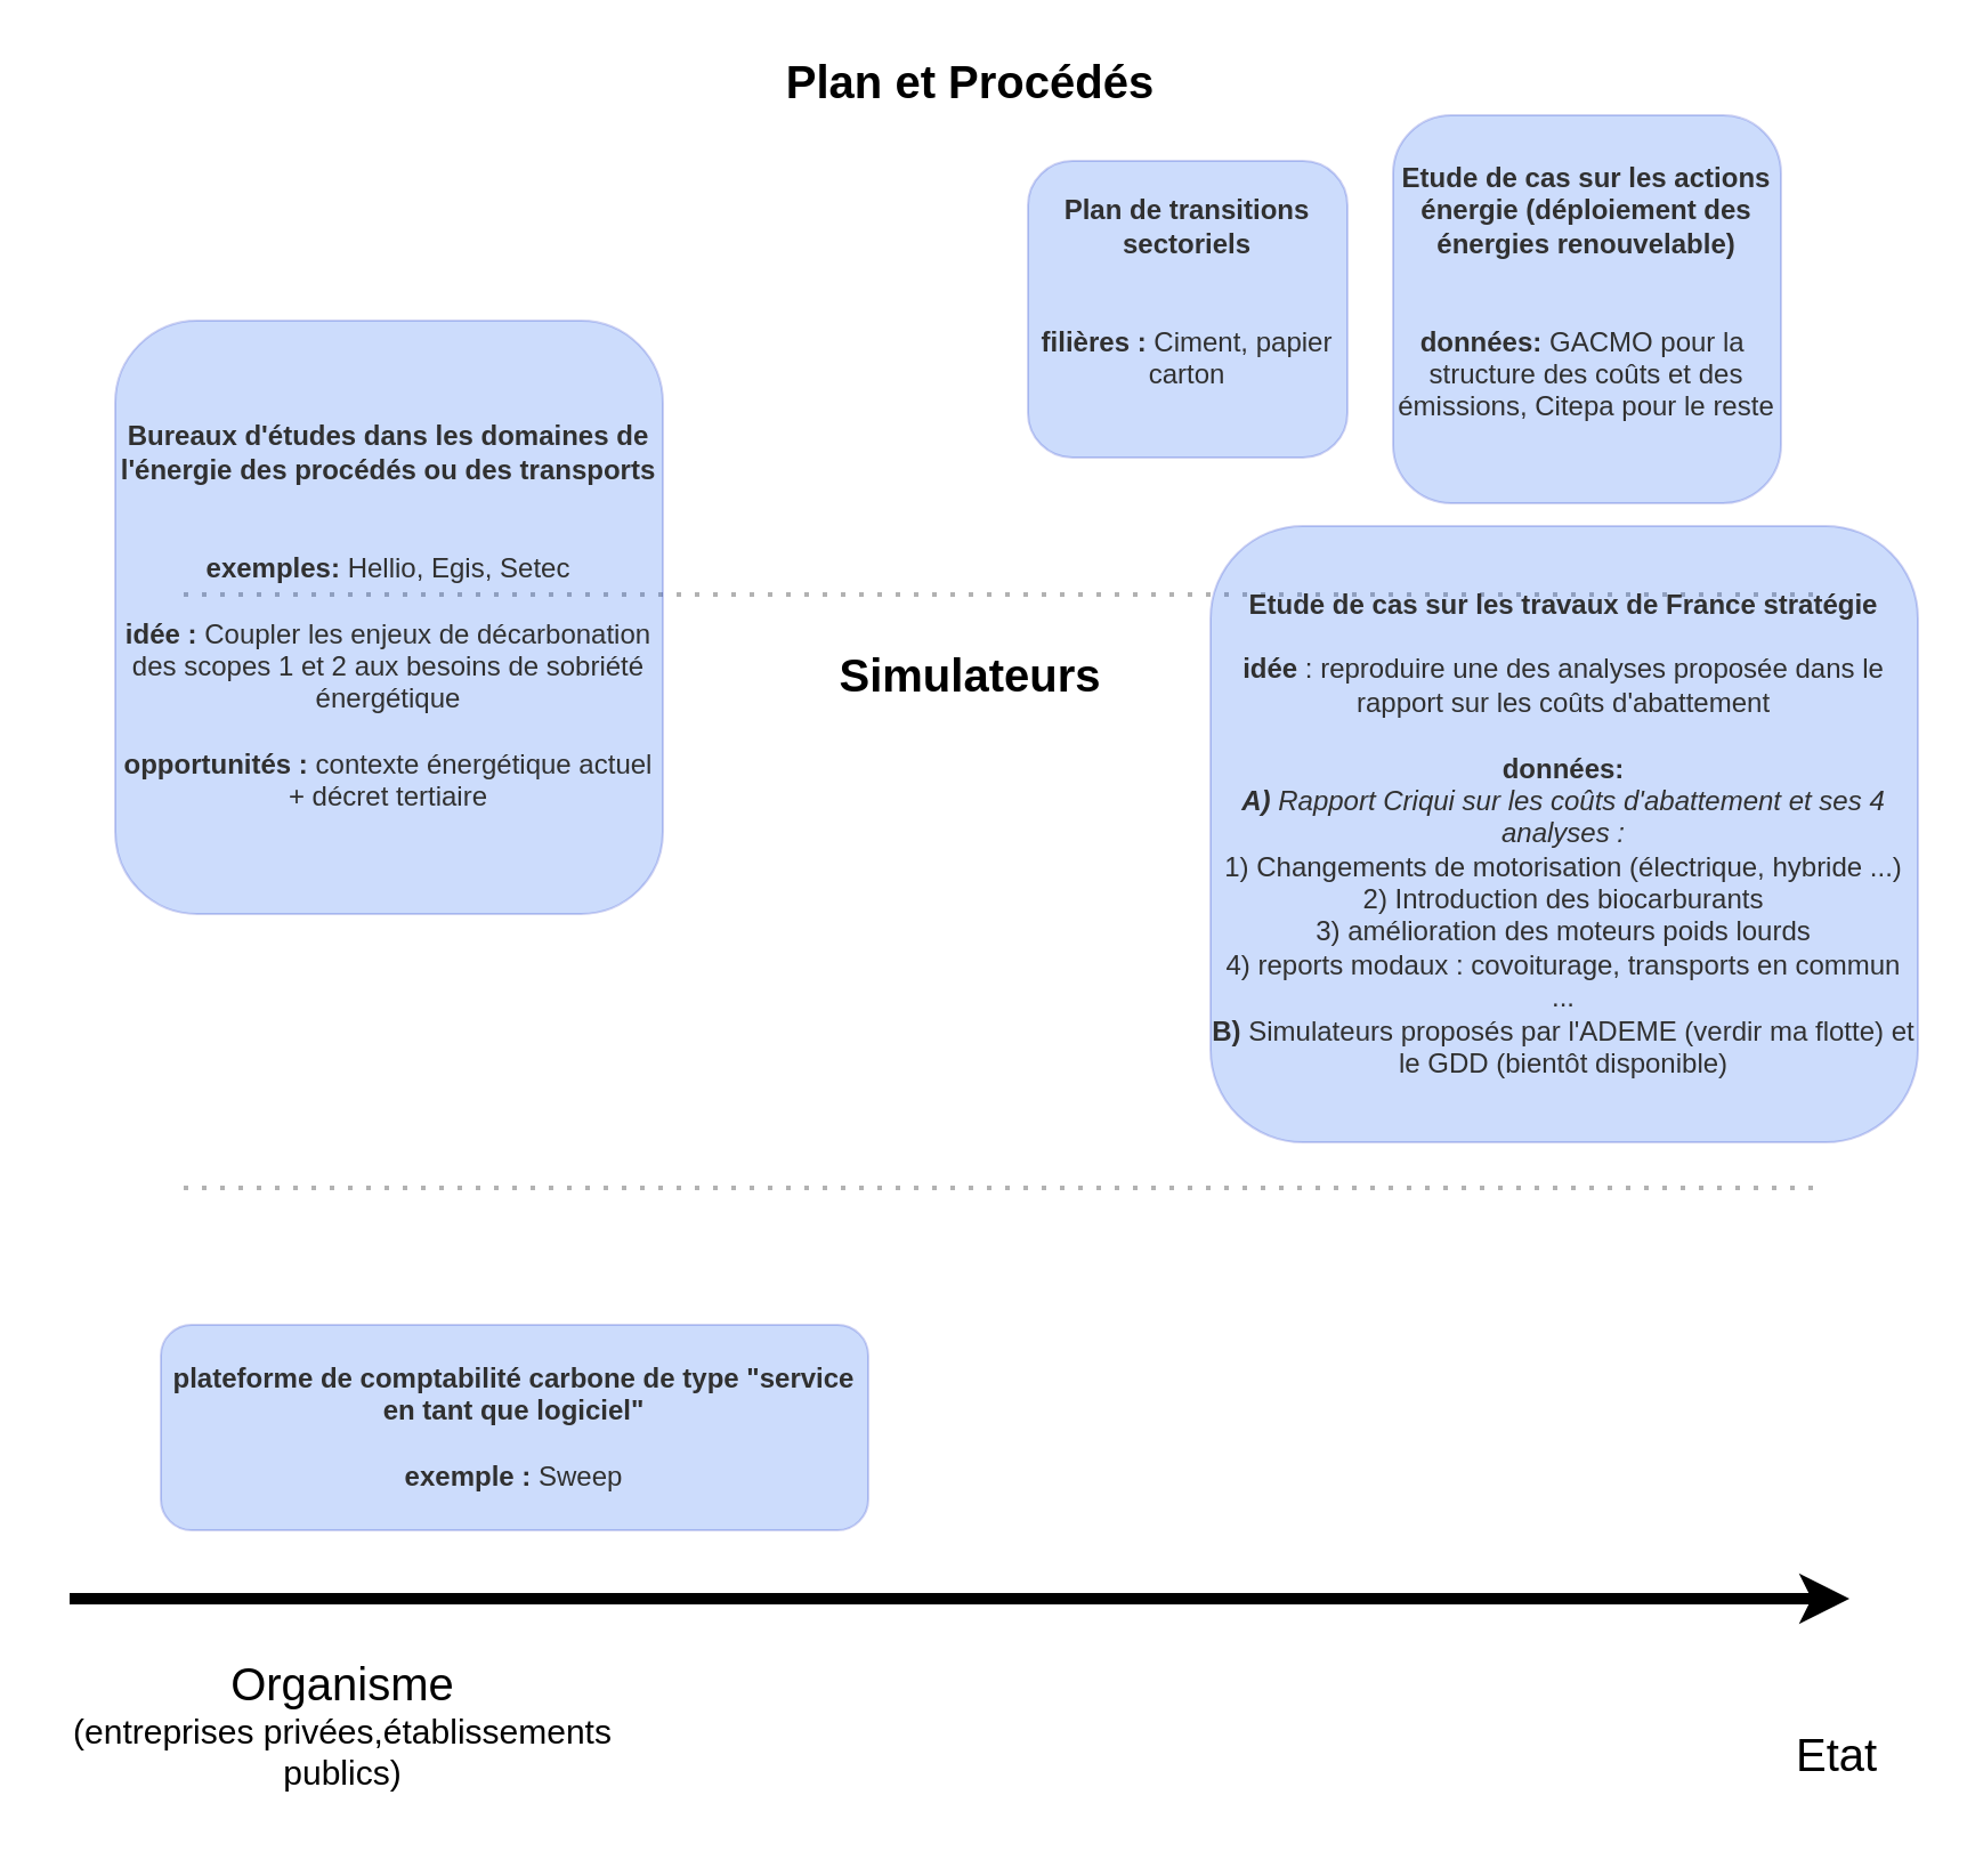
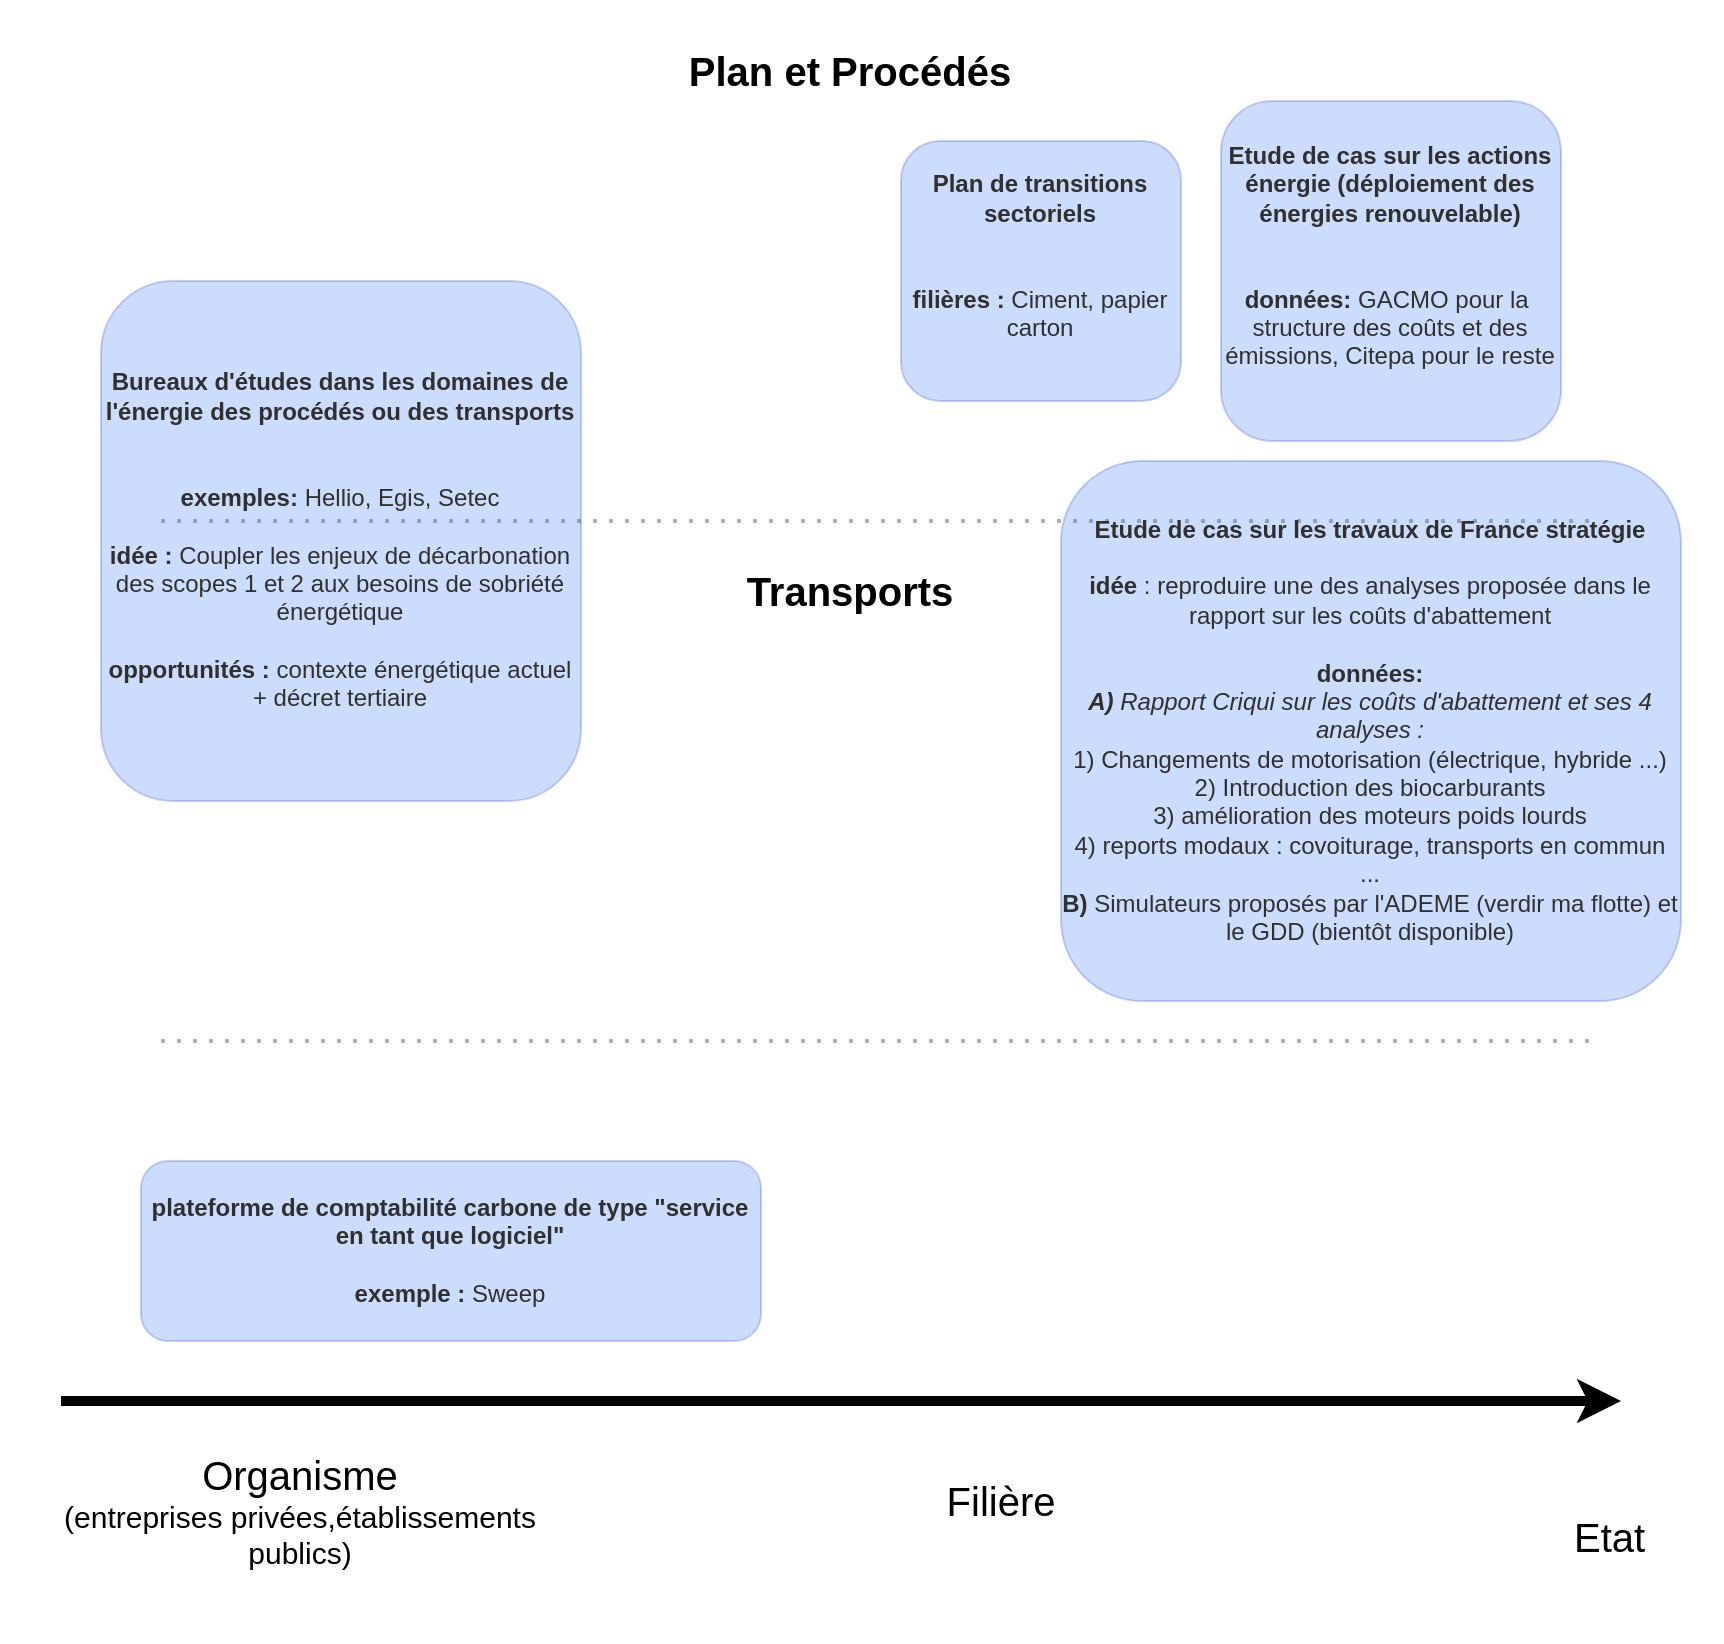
- <mxCell id="9" value="&lt;b&gt;Simulateurs&lt;/b&gt;" style="text;html=1;strokeColor=none;fillColor=none;align=center;verticalAlign=middle;whiteSpace=wrap;rounded=0;fontSize=20;" vertex="1" parent="1"><mxGeometry x="175" y="280" width="500" height="30" as="geometry" /></mxCell>
+ <mxCell id="9" value="&lt;b&gt;Transports&lt;/b&gt;" style="text;html=1;strokeColor=none;fillColor=none;align=center;verticalAlign=middle;whiteSpace=wrap;rounded=0;fontSize=20;" vertex="1" parent="1"><mxGeometry x="175" y="280" width="500" height="30" as="geometry" /></mxCell>
+ <mxCell id="5" value="Filière" style="text;html=1;align=center;verticalAlign=middle;resizable=0;points=[];autosize=1;strokeColor=none;fillColor=none;fontSize=20;" vertex="1" parent="1"><mxGeometry x="460" y="730" width="80" height="40" as="geometry" /></mxCell>
